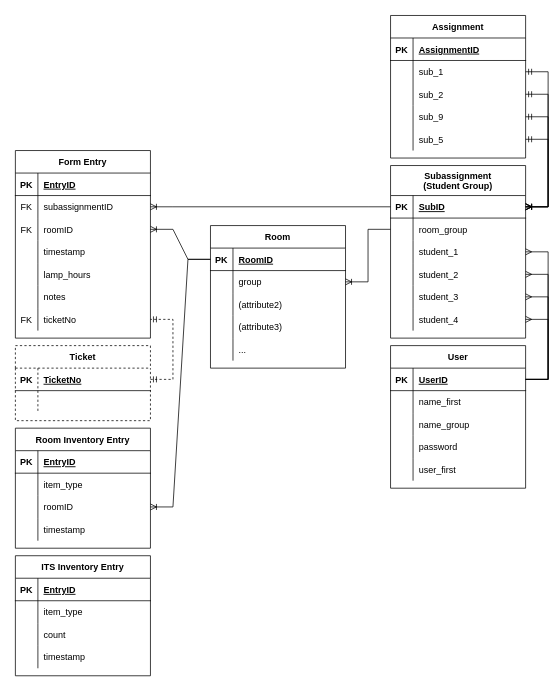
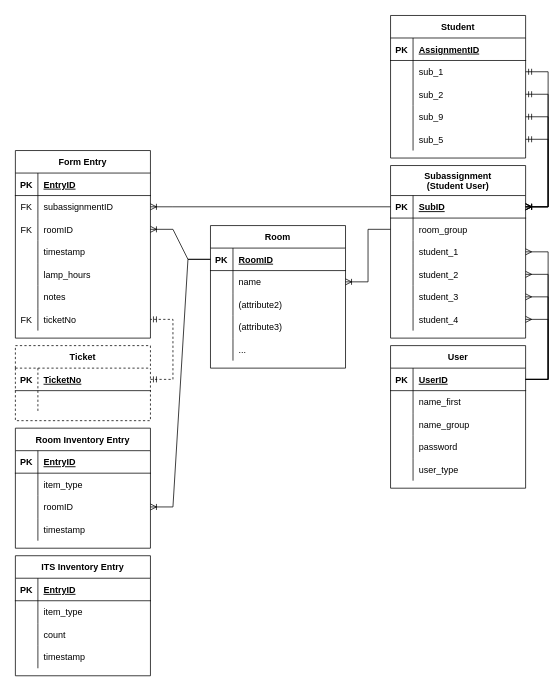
- <mxCell id="79" value="Assignment" style="shape=table;startSize=30;container=1;collapsible=1;childLayout=tableLayout;fixedRows=1;rowLines=0;fontStyle=1;align=center;resizeLast=1;" parent="1" vertex="1"><mxGeometry x="520" y="20" width="180" height="190" as="geometry" /></mxCell>
+ <mxCell id="79" value="Student" style="shape=table;startSize=30;container=1;collapsible=1;childLayout=tableLayout;fixedRows=1;rowLines=0;fontStyle=1;align=center;resizeLast=1;" parent="1" vertex="1"><mxGeometry x="520" y="20" width="180" height="190" as="geometry" /></mxCell>
- <mxCell id="95" value="&#10;Subassignment&#10;(Student Group)&#10;" style="shape=table;startSize=40;container=1;collapsible=1;childLayout=tableLayout;fixedRows=1;rowLines=0;fontStyle=1;align=center;resizeLast=1;" parent="1" vertex="1"><mxGeometry x="520" y="220" width="180" height="230" as="geometry" /></mxCell>
+ <mxCell id="95" value="&#10;Subassignment&#10;(Student User)&#10;" style="shape=table;startSize=40;container=1;collapsible=1;childLayout=tableLayout;fixedRows=1;rowLines=0;fontStyle=1;align=center;resizeLast=1;" parent="1" vertex="1"><mxGeometry x="520" y="220" width="180" height="230" as="geometry" /></mxCell>
- <mxCell id="8" value="group" style="shape=partialRectangle;connectable=0;fillColor=none;top=0;left=0;bottom=0;right=0;align=left;spacingLeft=6;overflow=hidden;" parent="6" vertex="1"><mxGeometry x="30" width="150" height="30" as="geometry"><mxRectangle width="150" height="30" as="alternateBounds" /></mxGeometry></mxCell>
+ <mxCell id="8" value="name" style="shape=partialRectangle;connectable=0;fillColor=none;top=0;left=0;bottom=0;right=0;align=left;spacingLeft=6;overflow=hidden;" parent="6" vertex="1"><mxGeometry x="30" width="150" height="30" as="geometry"><mxRectangle width="150" height="30" as="alternateBounds" /></mxGeometry></mxCell>
- <mxCell id="55" value="user_first" style="shape=partialRectangle;connectable=0;fillColor=none;top=0;left=0;bottom=0;right=0;align=left;spacingLeft=6;overflow=hidden;" parent="53" vertex="1"><mxGeometry x="30" width="150" height="30" as="geometry"><mxRectangle width="150" height="30" as="alternateBounds" /></mxGeometry></mxCell>
+ <mxCell id="55" value="user_type" style="shape=partialRectangle;connectable=0;fillColor=none;top=0;left=0;bottom=0;right=0;align=left;spacingLeft=6;overflow=hidden;" parent="53" vertex="1"><mxGeometry x="30" width="150" height="30" as="geometry"><mxRectangle width="150" height="30" as="alternateBounds" /></mxGeometry></mxCell>
